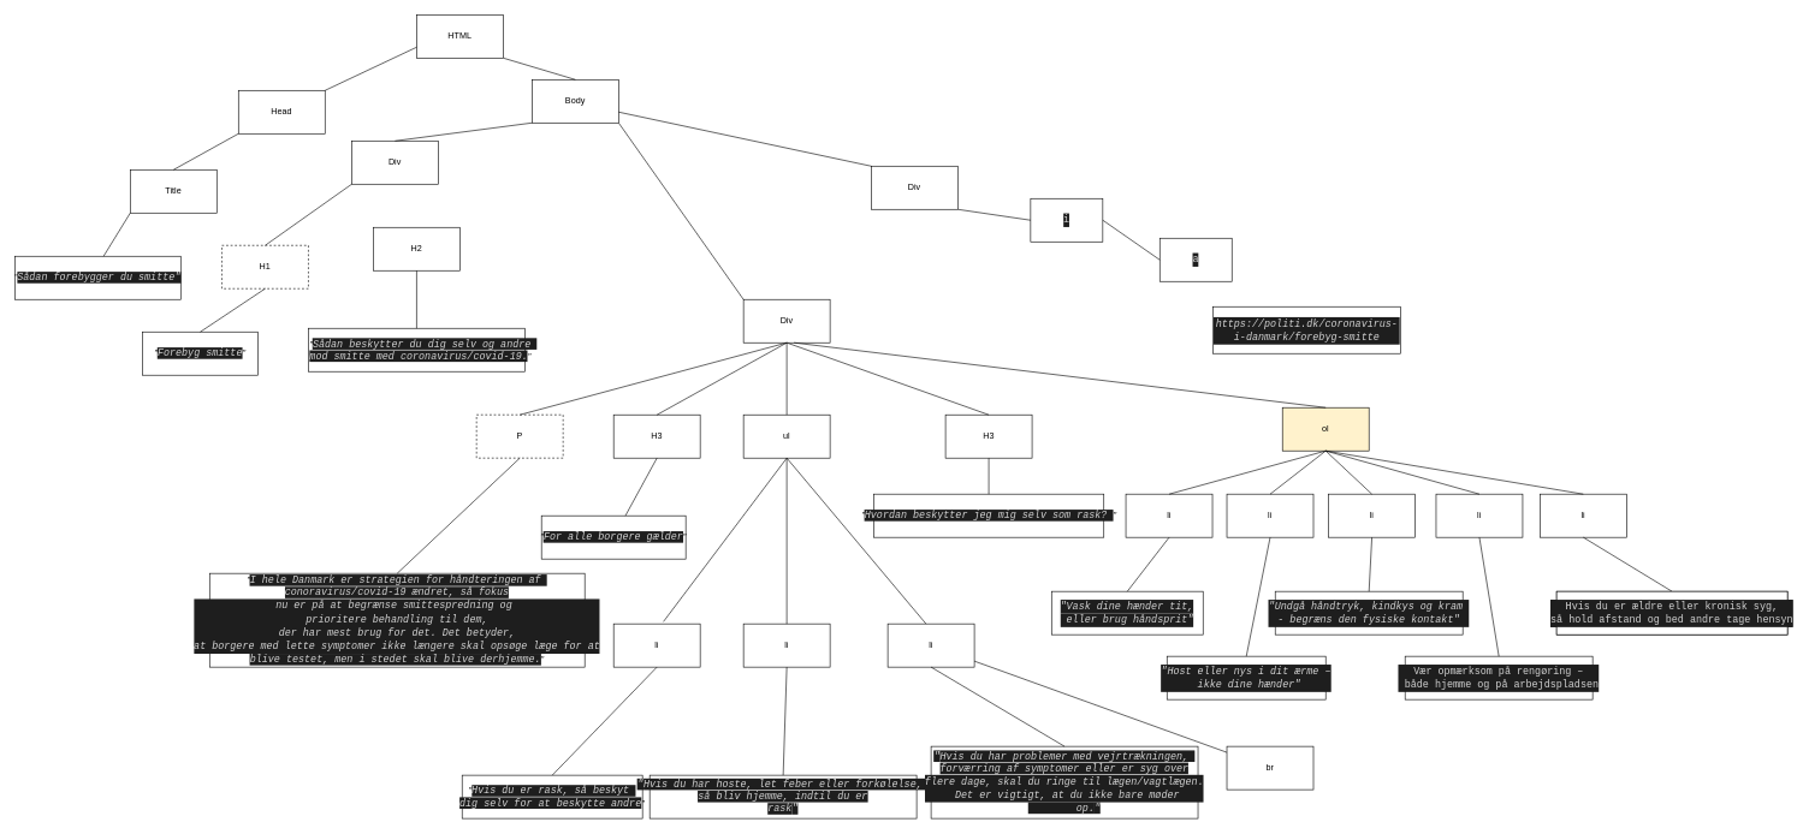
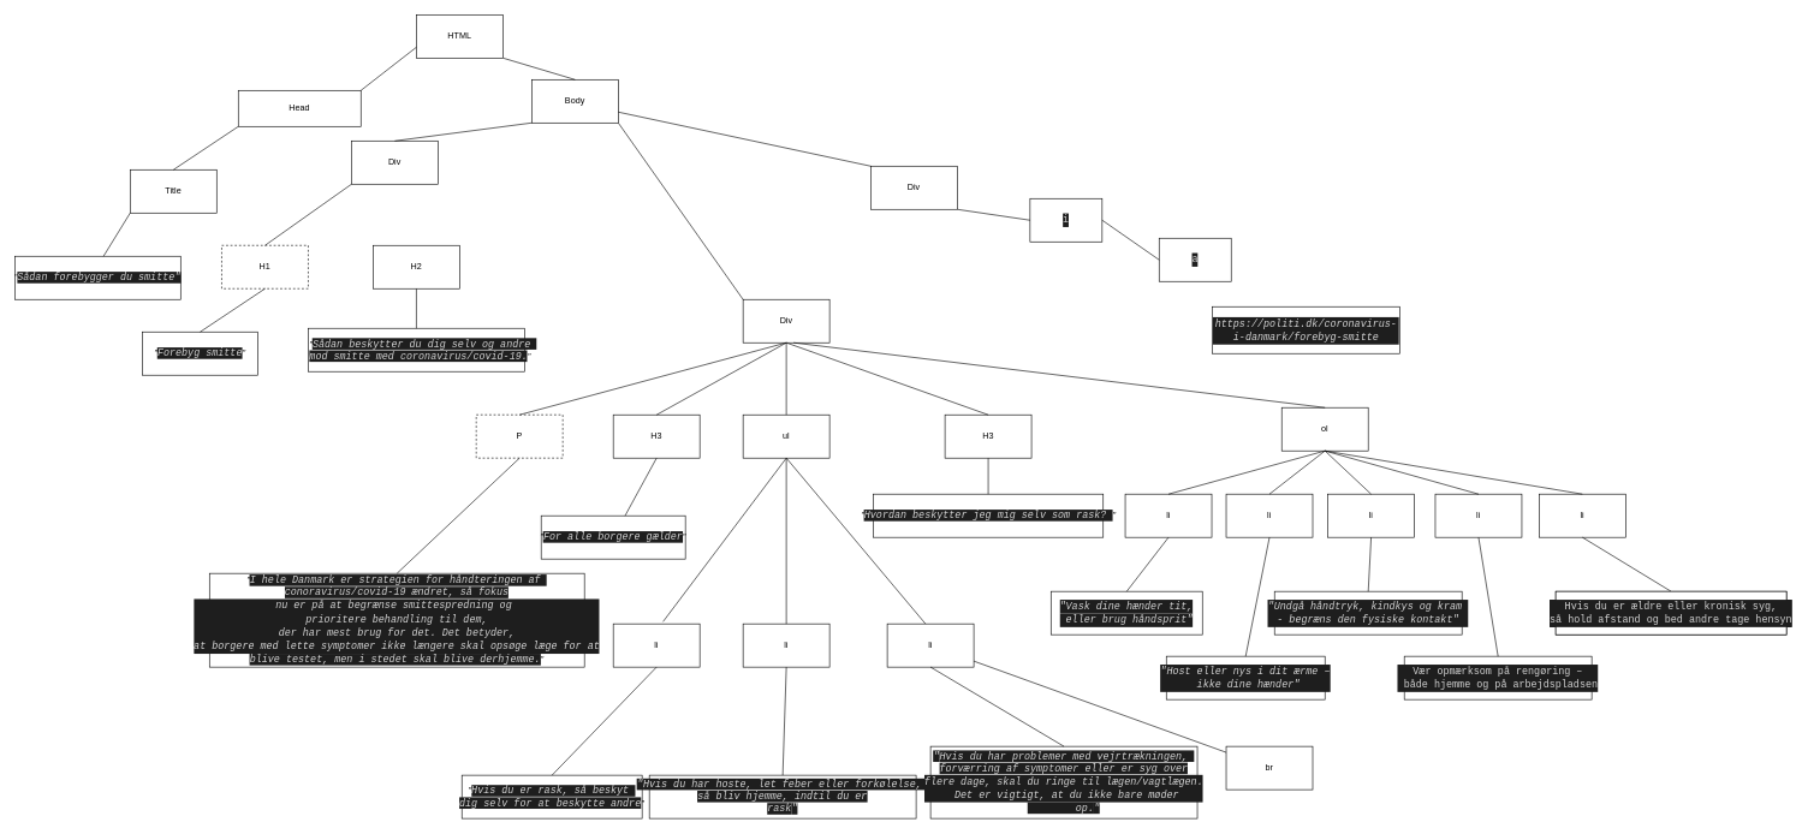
- <mxCell id="3" value="Head" style="rounded=0;whiteSpace=wrap;html=1;" vertex="1" parent="1"><mxGeometry x="330" y="125" width="120" height="60" as="geometry" /></mxCell>
+ <mxCell id="3" value="Head" style="rounded=0;whiteSpace=wrap;html=1;" vertex="1" parent="1"><mxGeometry x="330" y="125" width="170" height="50" as="geometry" /></mxCell>
- <mxCell id="10" value="H2" style="rounded=0;whiteSpace=wrap;html=1;" vertex="1" parent="1"><mxGeometry x="517" y="315" width="120" height="60" as="geometry" /></mxCell>
+ <mxCell id="10" value="H2" style="rounded=0;whiteSpace=wrap;html=1;" vertex="1" parent="1"><mxGeometry x="517" y="340" width="120" height="60" as="geometry" /></mxCell>
- <mxCell id="26" value="ol" style="rounded=0;whiteSpace=wrap;html=1;fillColor=#fff2cc;" vertex="1" parent="1"><mxGeometry x="1777" y="565" width="120" height="60" as="geometry" /></mxCell>
+ <mxCell id="26" value="ol" style="rounded=0;whiteSpace=wrap;html=1;" vertex="1" parent="1"><mxGeometry x="1777" y="565" width="120" height="60" as="geometry" /></mxCell>
